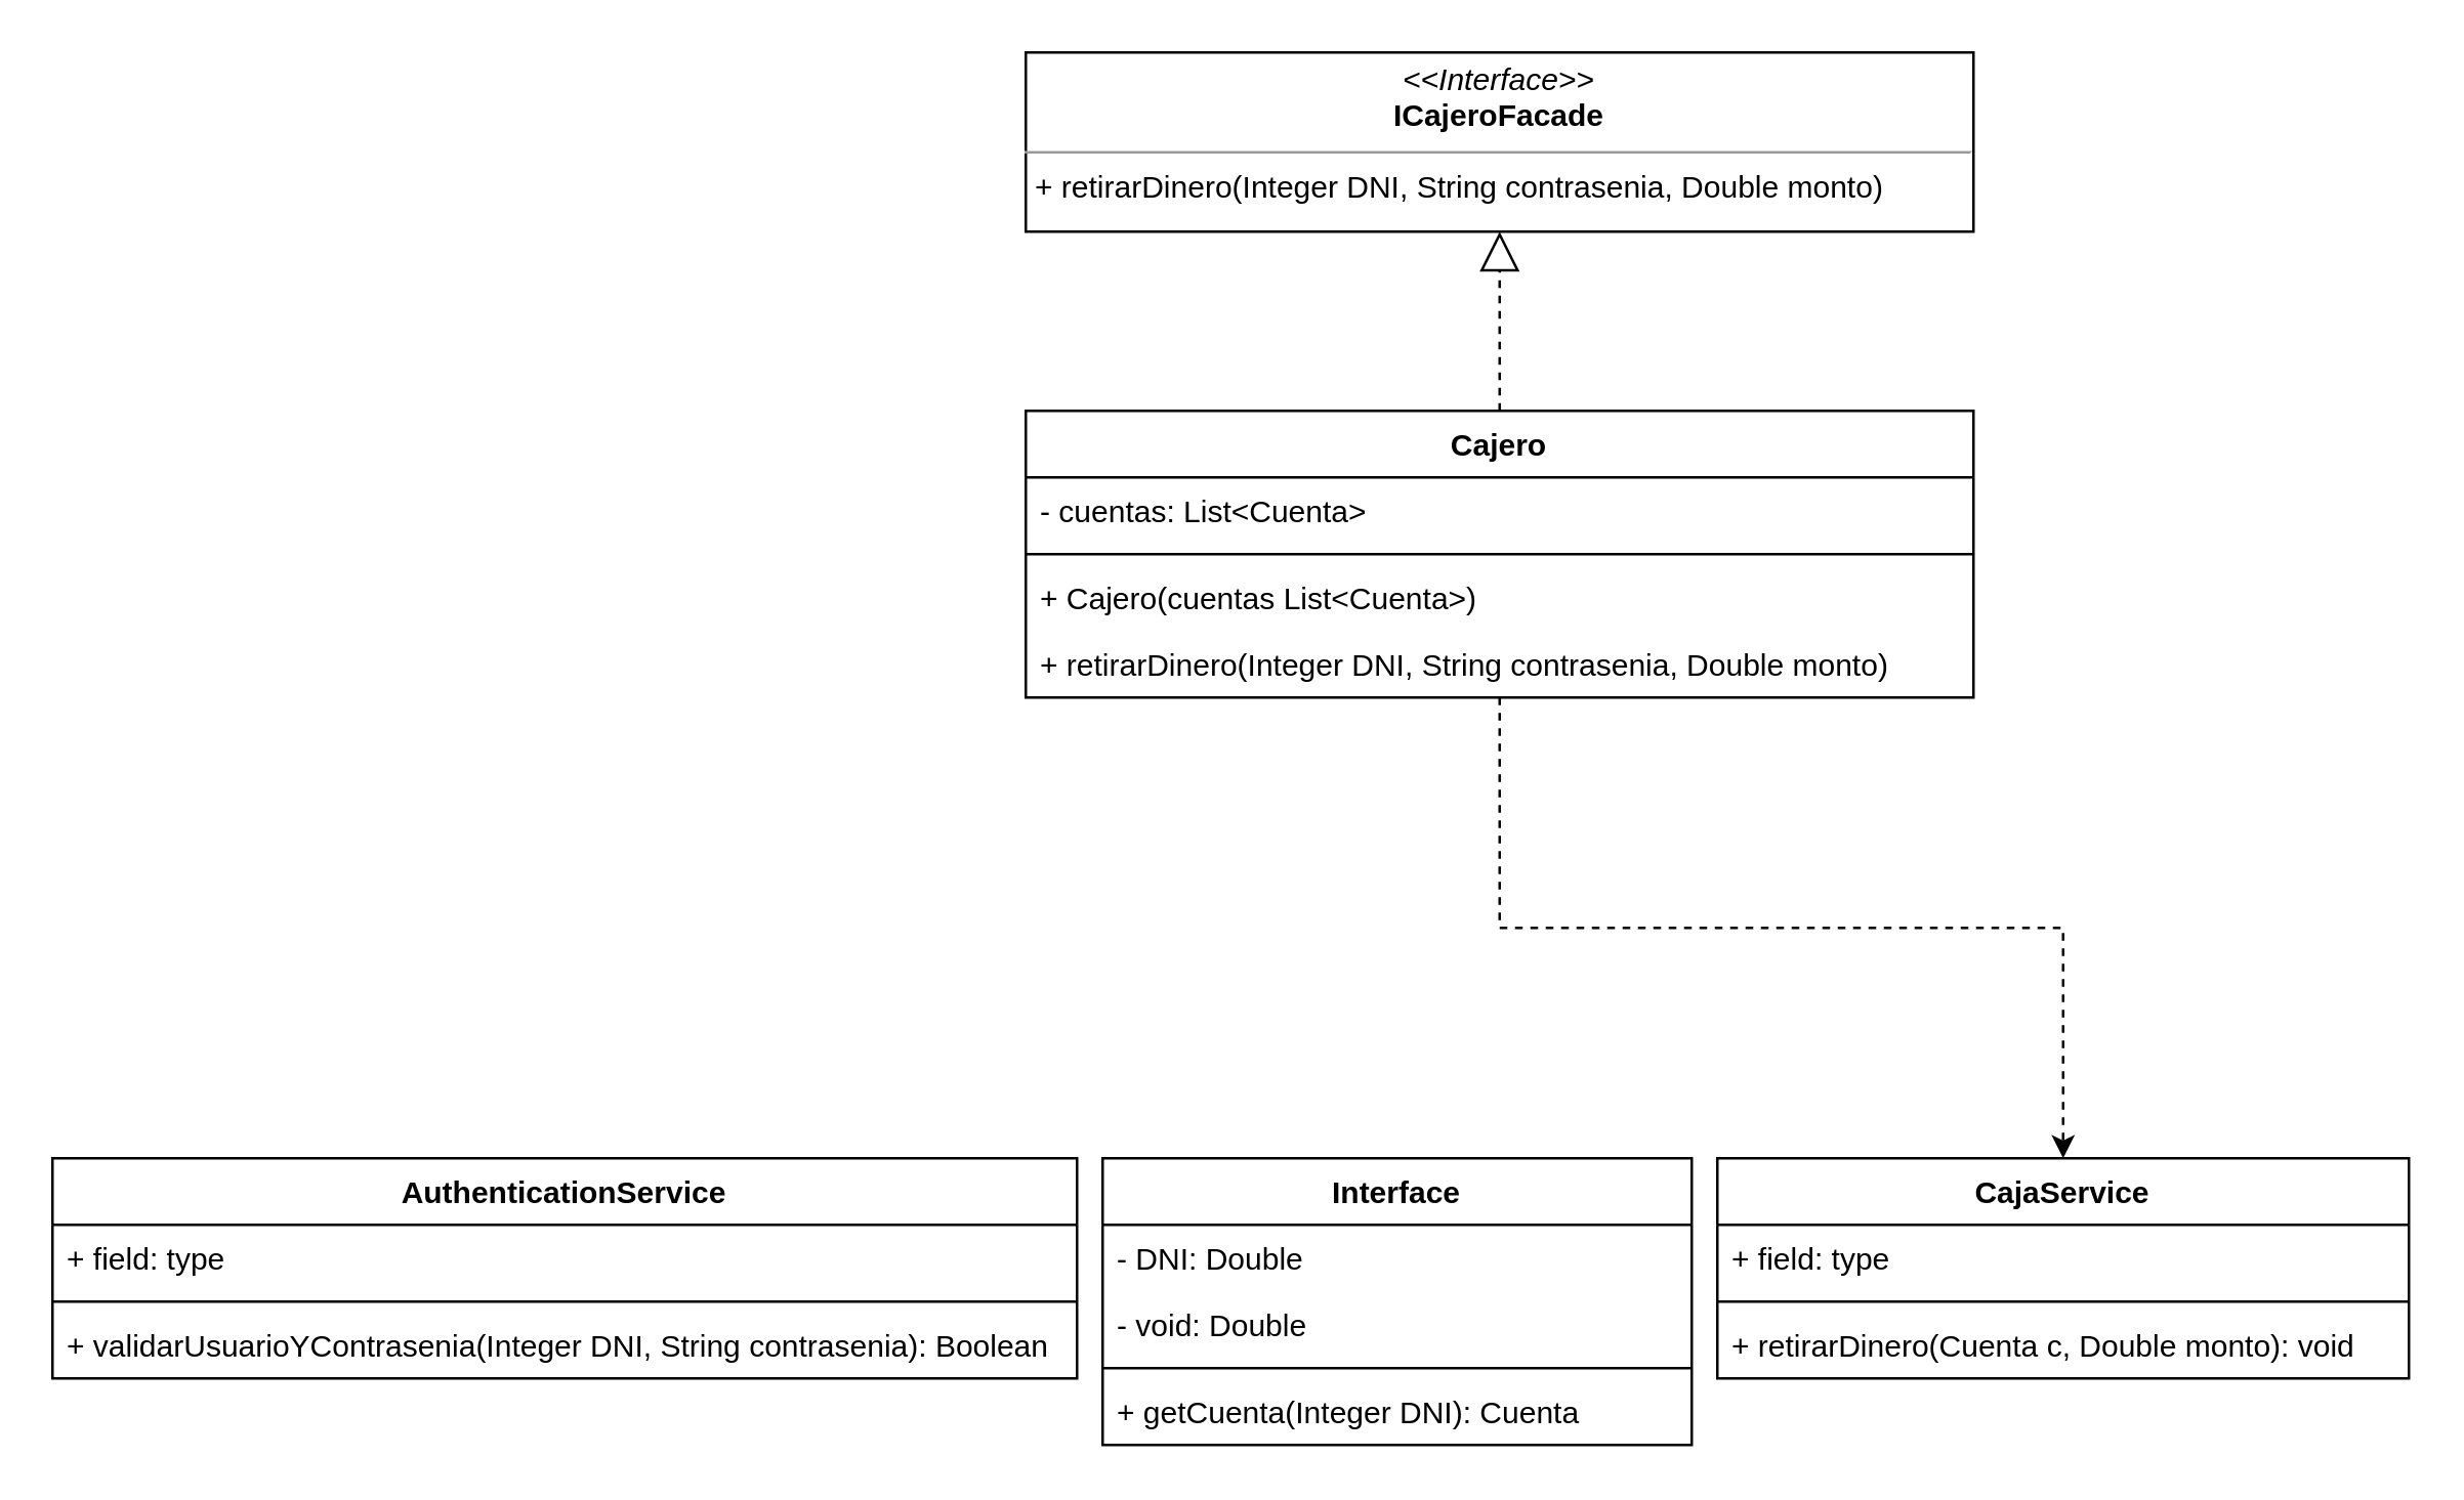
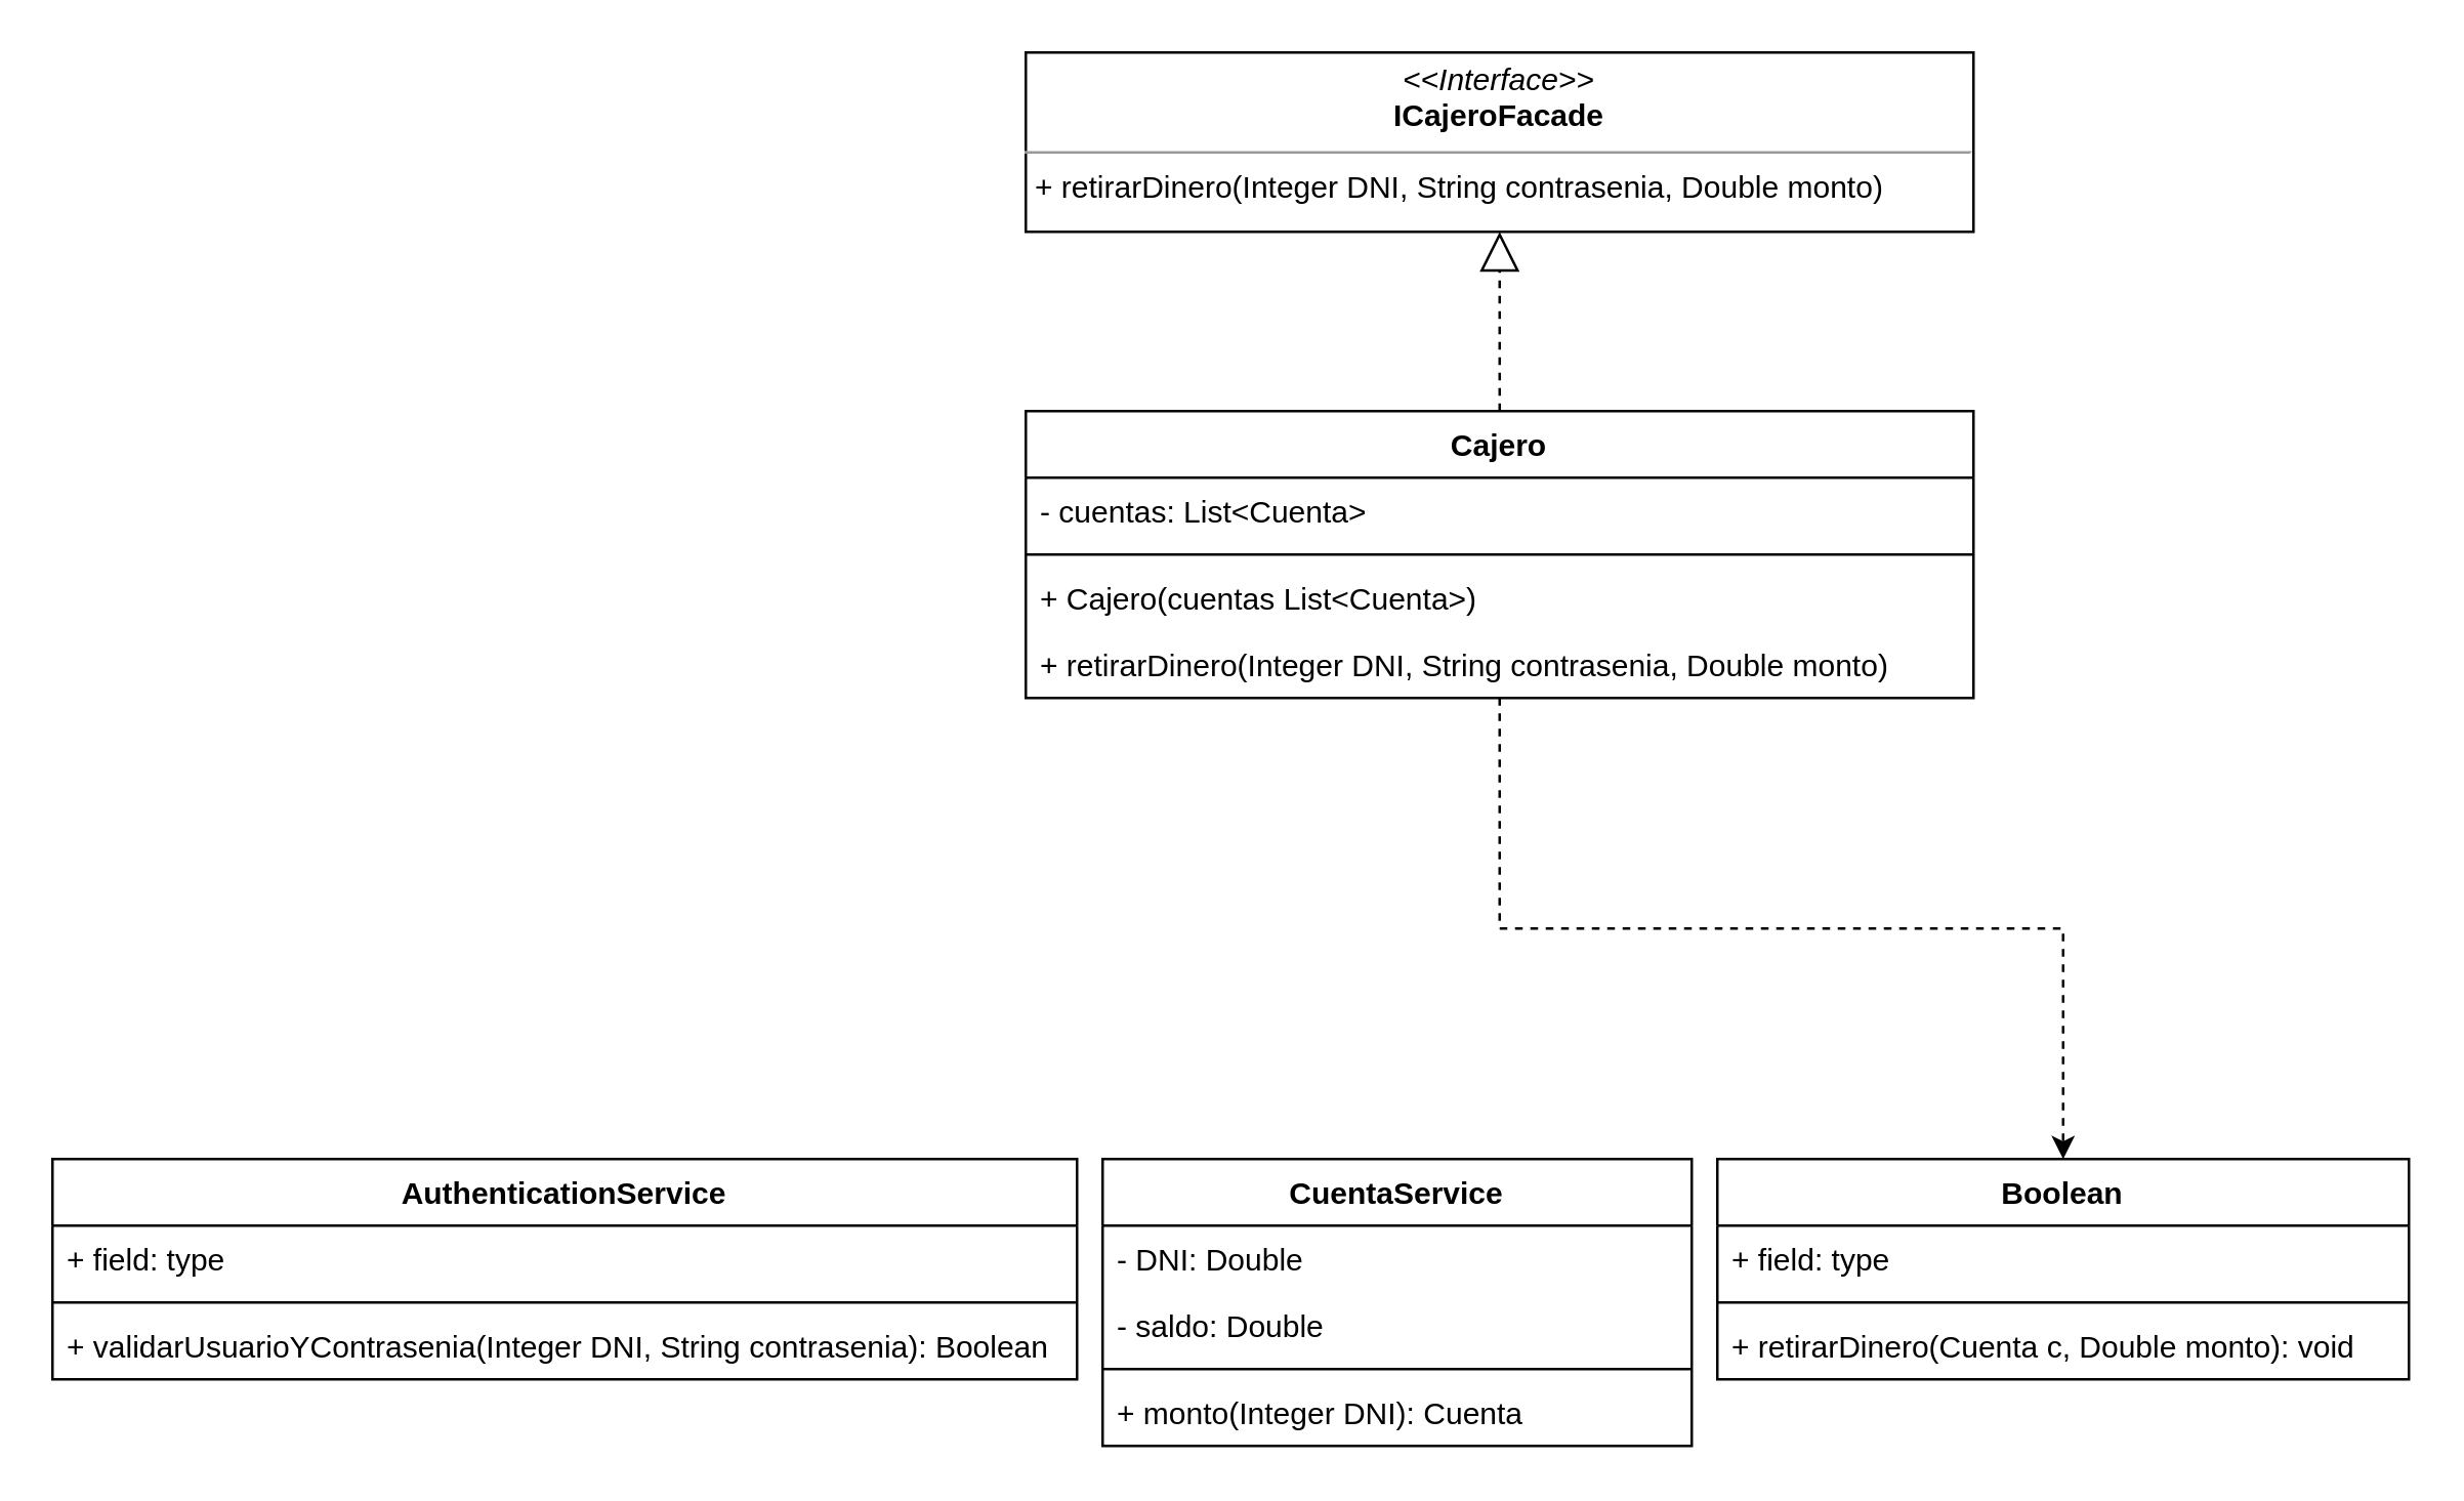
- <mxCell id="7" value="Interface" style="swimlane;fontStyle=1;align=center;verticalAlign=top;childLayout=stackLayout;horizontal=1;startSize=26;horizontalStack=0;resizeParent=1;resizeParentMax=0;resizeLast=0;collapsible=1;marginBottom=0;" parent="1" vertex="1"><mxGeometry x="430" y="452" width="230" height="112" as="geometry" /></mxCell>
+ <mxCell id="7" value="CuentaService" style="swimlane;fontStyle=1;align=center;verticalAlign=top;childLayout=stackLayout;horizontal=1;startSize=26;horizontalStack=0;resizeParent=1;resizeParentMax=0;resizeLast=0;collapsible=1;marginBottom=0;" parent="1" vertex="1"><mxGeometry x="430" y="452" width="230" height="112" as="geometry" /></mxCell>
- <mxCell id="12" value="CajaService" style="swimlane;fontStyle=1;align=center;verticalAlign=top;childLayout=stackLayout;horizontal=1;startSize=26;horizontalStack=0;resizeParent=1;resizeParentMax=0;resizeLast=0;collapsible=1;marginBottom=0;" parent="1" vertex="1"><mxGeometry x="670" y="452" width="270" height="86" as="geometry" /></mxCell>
+ <mxCell id="12" value="Boolean" style="swimlane;fontStyle=1;align=center;verticalAlign=top;childLayout=stackLayout;horizontal=1;startSize=26;horizontalStack=0;resizeParent=1;resizeParentMax=0;resizeLast=0;collapsible=1;marginBottom=0;" parent="1" vertex="1"><mxGeometry x="670" y="452" width="270" height="86" as="geometry" /></mxCell>
- <mxCell id="9" value="- void: Double" style="text;strokeColor=none;fillColor=none;align=left;verticalAlign=top;spacingLeft=4;spacingRight=4;overflow=hidden;rotatable=0;points=[[0,0.5],[1,0.5]];portConstraint=eastwest;" parent="7" vertex="1"><mxGeometry y="52" width="230" height="26" as="geometry" /></mxCell>
+ <mxCell id="9" value="- saldo: Double" style="text;strokeColor=none;fillColor=none;align=left;verticalAlign=top;spacingLeft=4;spacingRight=4;overflow=hidden;rotatable=0;points=[[0,0.5],[1,0.5]];portConstraint=eastwest;" parent="7" vertex="1"><mxGeometry y="52" width="230" height="26" as="geometry" /></mxCell>
- <mxCell id="11" value="+ getCuenta(Integer DNI): Cuenta" style="text;strokeColor=none;fillColor=none;align=left;verticalAlign=top;spacingLeft=4;spacingRight=4;overflow=hidden;rotatable=0;points=[[0,0.5],[1,0.5]];portConstraint=eastwest;" parent="7" vertex="1"><mxGeometry y="86" width="230" height="26" as="geometry" /></mxCell>
+ <mxCell id="11" value="+ monto(Integer DNI): Cuenta" style="text;strokeColor=none;fillColor=none;align=left;verticalAlign=top;spacingLeft=4;spacingRight=4;overflow=hidden;rotatable=0;points=[[0,0.5],[1,0.5]];portConstraint=eastwest;" parent="7" vertex="1"><mxGeometry y="86" width="230" height="26" as="geometry" /></mxCell>
